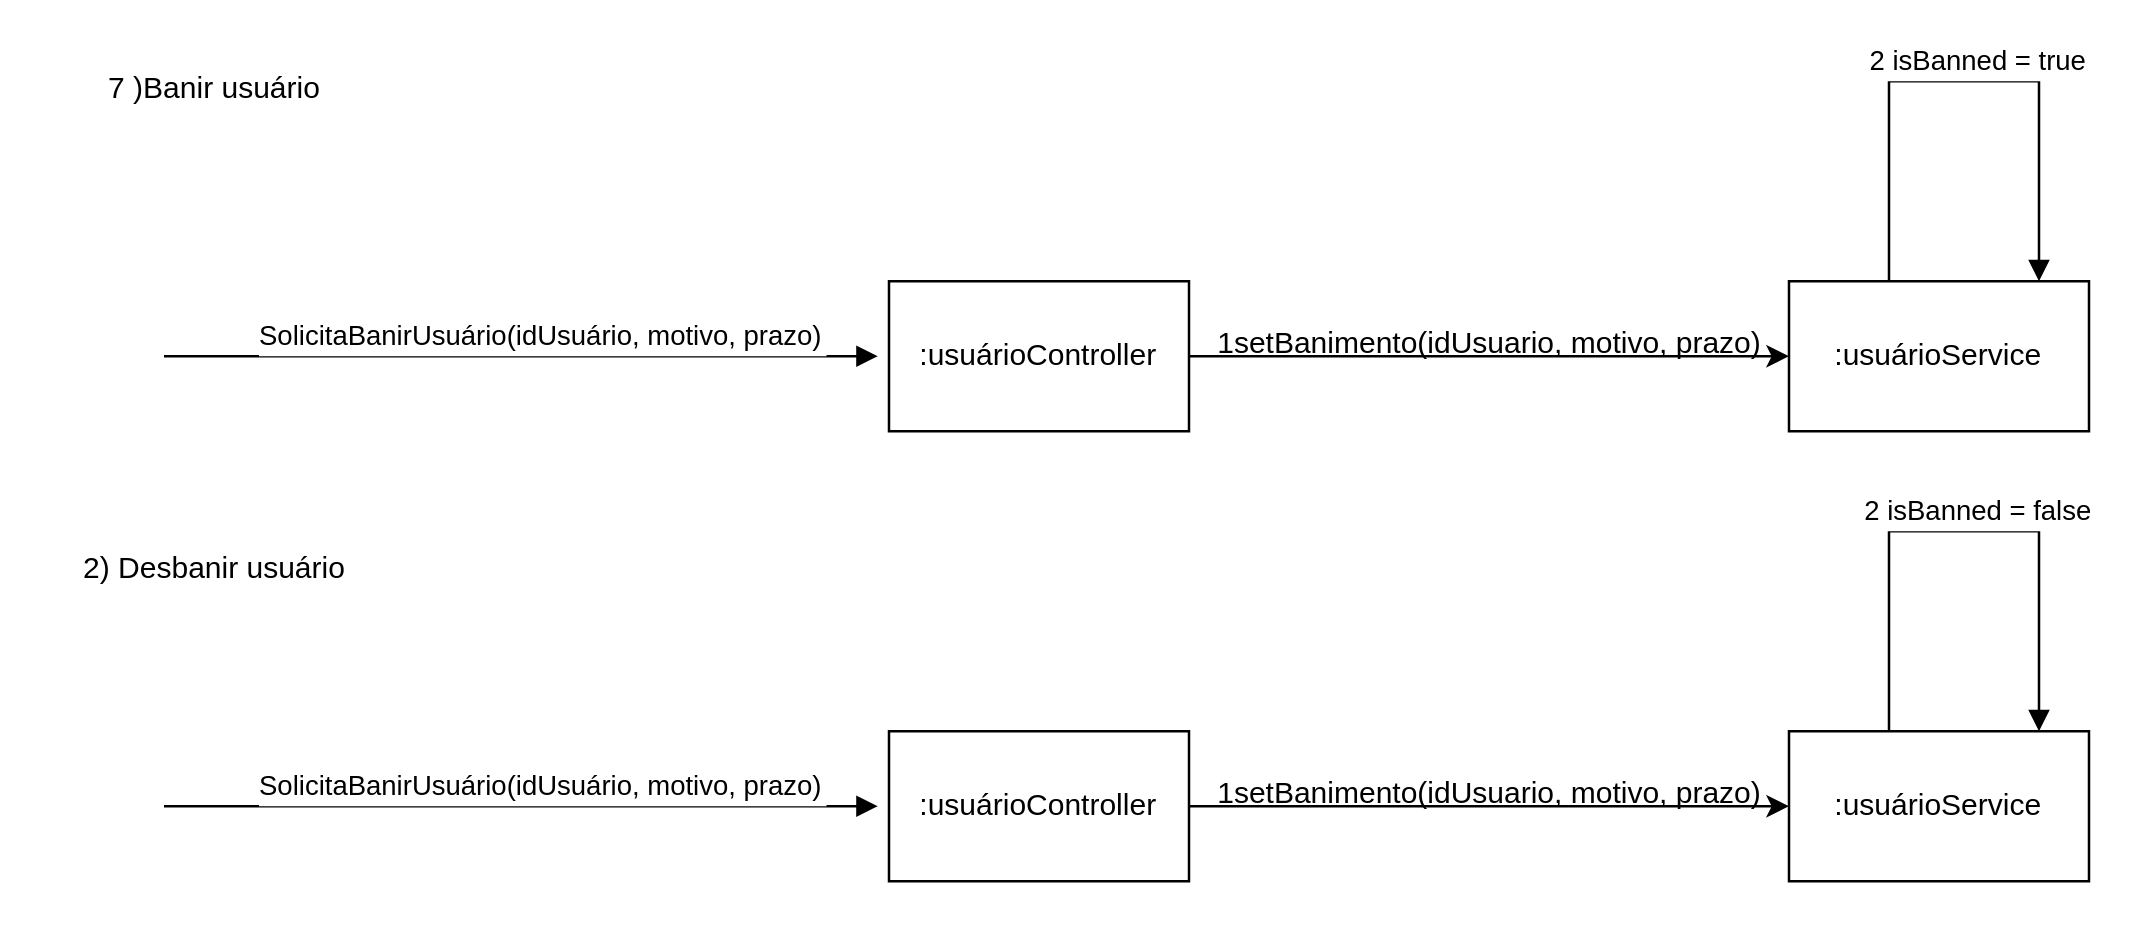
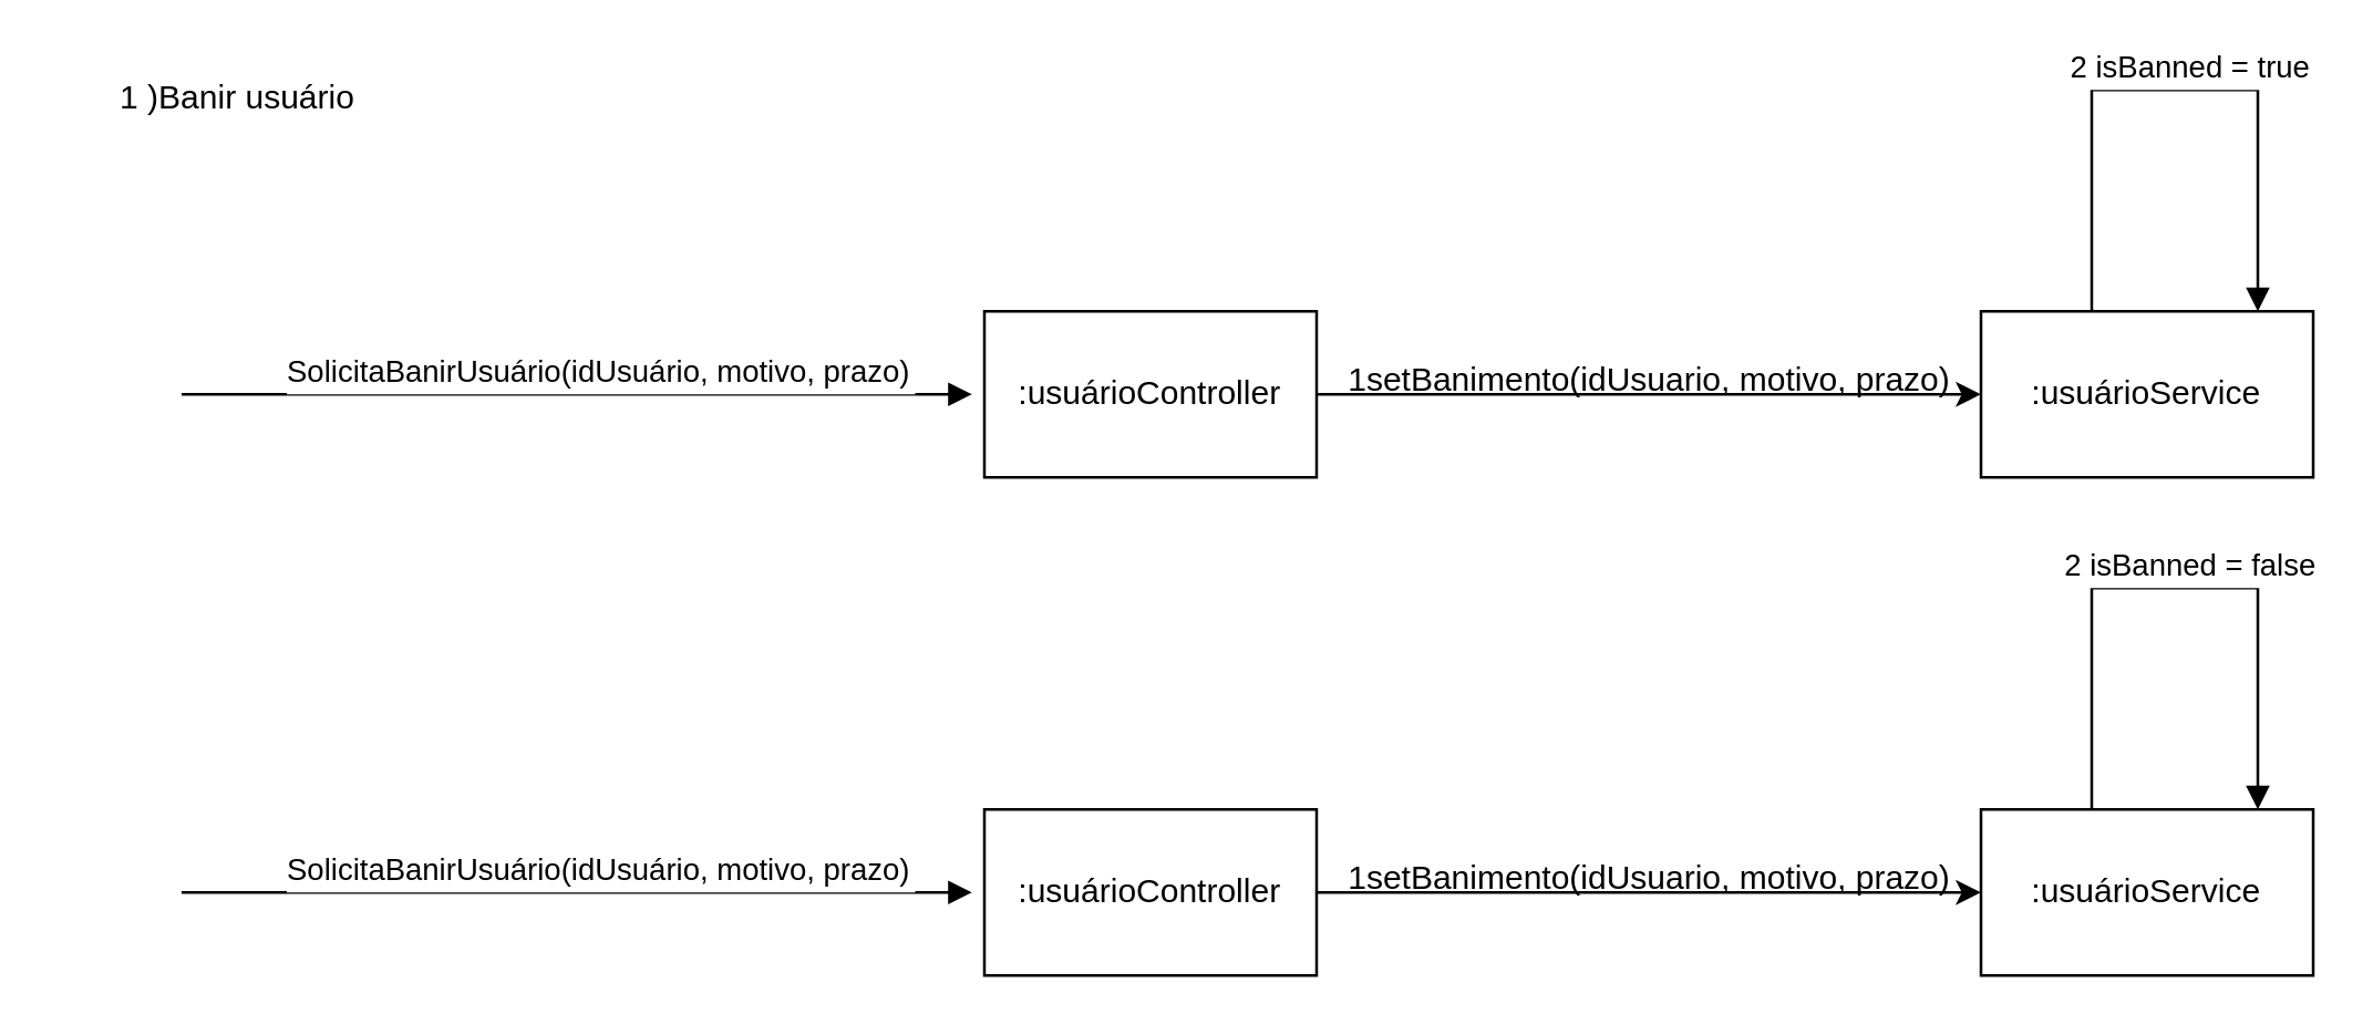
- <mxCell id="4" value="7 )Banir usuário" style="text;html=1;align=center;verticalAlign=middle;resizable=0;points=[];autosize=1;strokeColor=none;fillColor=none;" vertex="1" parent="1"><mxGeometry x="30" y="20" width="110" height="30" as="geometry" /></mxCell>
+ <mxCell id="4" value="1 )Banir usuário" style="text;html=1;align=center;verticalAlign=middle;resizable=0;points=[];autosize=1;strokeColor=none;fillColor=none;" vertex="1" parent="1"><mxGeometry x="30" y="20" width="110" height="30" as="geometry" /></mxCell>
- <mxCell id="13" value="2) Desbanir usuário" style="text;html=1;align=center;verticalAlign=middle;resizable=0;points=[];autosize=1;strokeColor=none;fillColor=none;" vertex="1" parent="1"><mxGeometry x="20" y="212" width="130" height="30" as="geometry" /></mxCell>
